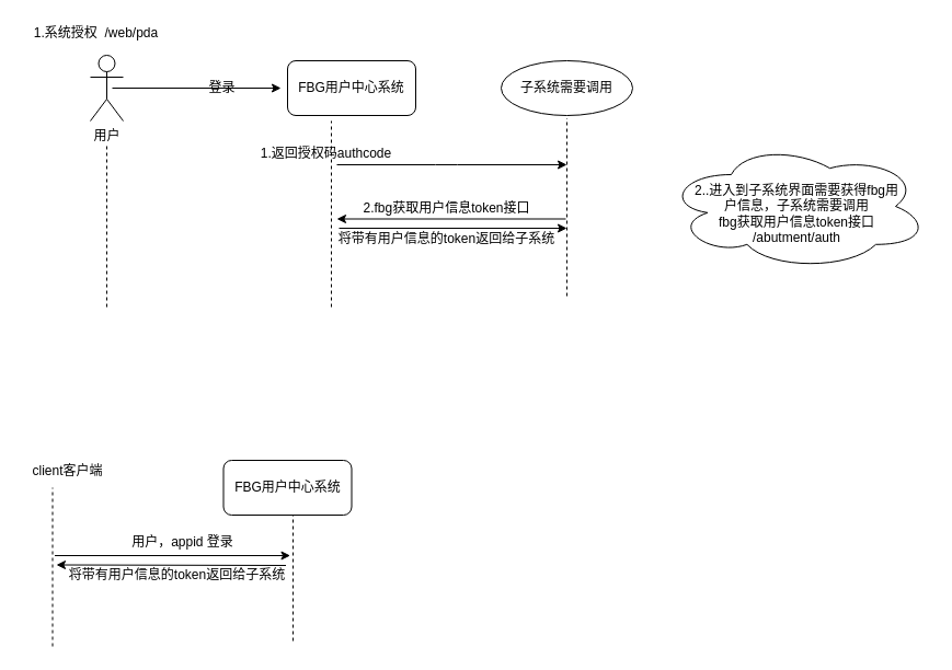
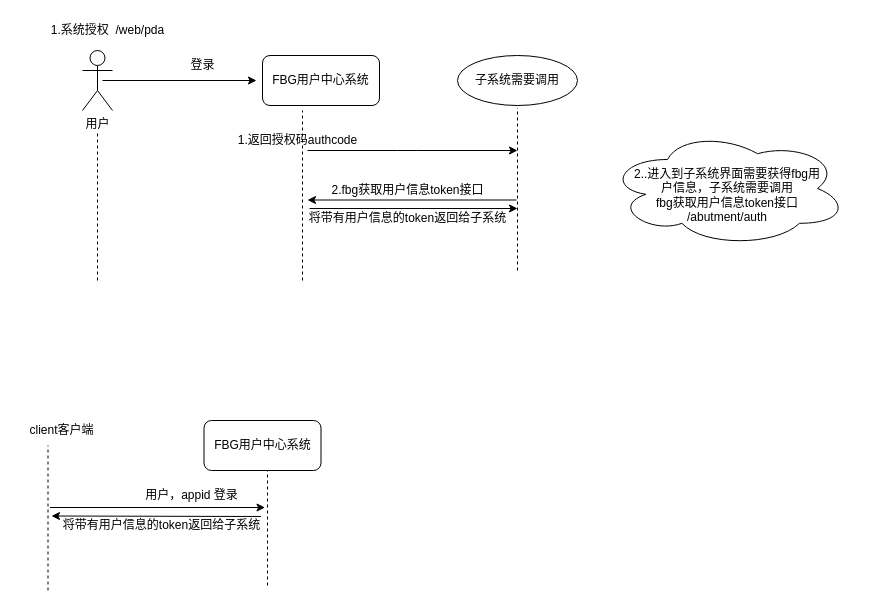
- <mxCell id="19" value="1.系统授权&amp;nbsp; /web/pda" style="text;html=1;align=center;verticalAlign=middle;resizable=0;points=[];;autosize=1;" parent="1" vertex="1"><mxGeometry x="22" y="20" width="130" height="20" as="geometry" /></mxCell>
+ <mxCell id="19" value="1.系统授权&amp;nbsp; /web/pda" style="text;html=1;align=center;verticalAlign=middle;resizable=0;points=[];;autosize=1;" parent="1" vertex="1"><mxGeometry x="42" y="20" width="130" height="20" as="geometry" /></mxCell>
- <mxCell id="7" value="登录" style="text;html=1;align=center;verticalAlign=middle;resizable=0;points=[];;autosize=1;" parent="1" vertex="1"><mxGeometry x="182" y="70" width="40" height="20" as="geometry" /></mxCell>
+ <mxCell id="7" value="登录" style="text;html=1;align=center;verticalAlign=middle;resizable=0;points=[];;autosize=1;" parent="1" vertex="1"><mxGeometry x="182" y="55" width="40" height="20" as="geometry" /></mxCell>
- <mxCell id="22" value="用户，appid 登录" style="text;html=1;align=center;verticalAlign=middle;resizable=0;points=[];;autosize=1;" parent="1" vertex="1"><mxGeometry x="110.5" y="485" width="110" height="20" as="geometry" /></mxCell>
+ <mxCell id="22" value="用户，appid 登录" style="text;html=1;align=center;verticalAlign=middle;resizable=0;points=[];;autosize=1;" parent="1" vertex="1"><mxGeometry x="135.5" y="485" width="110" height="20" as="geometry" /></mxCell>
